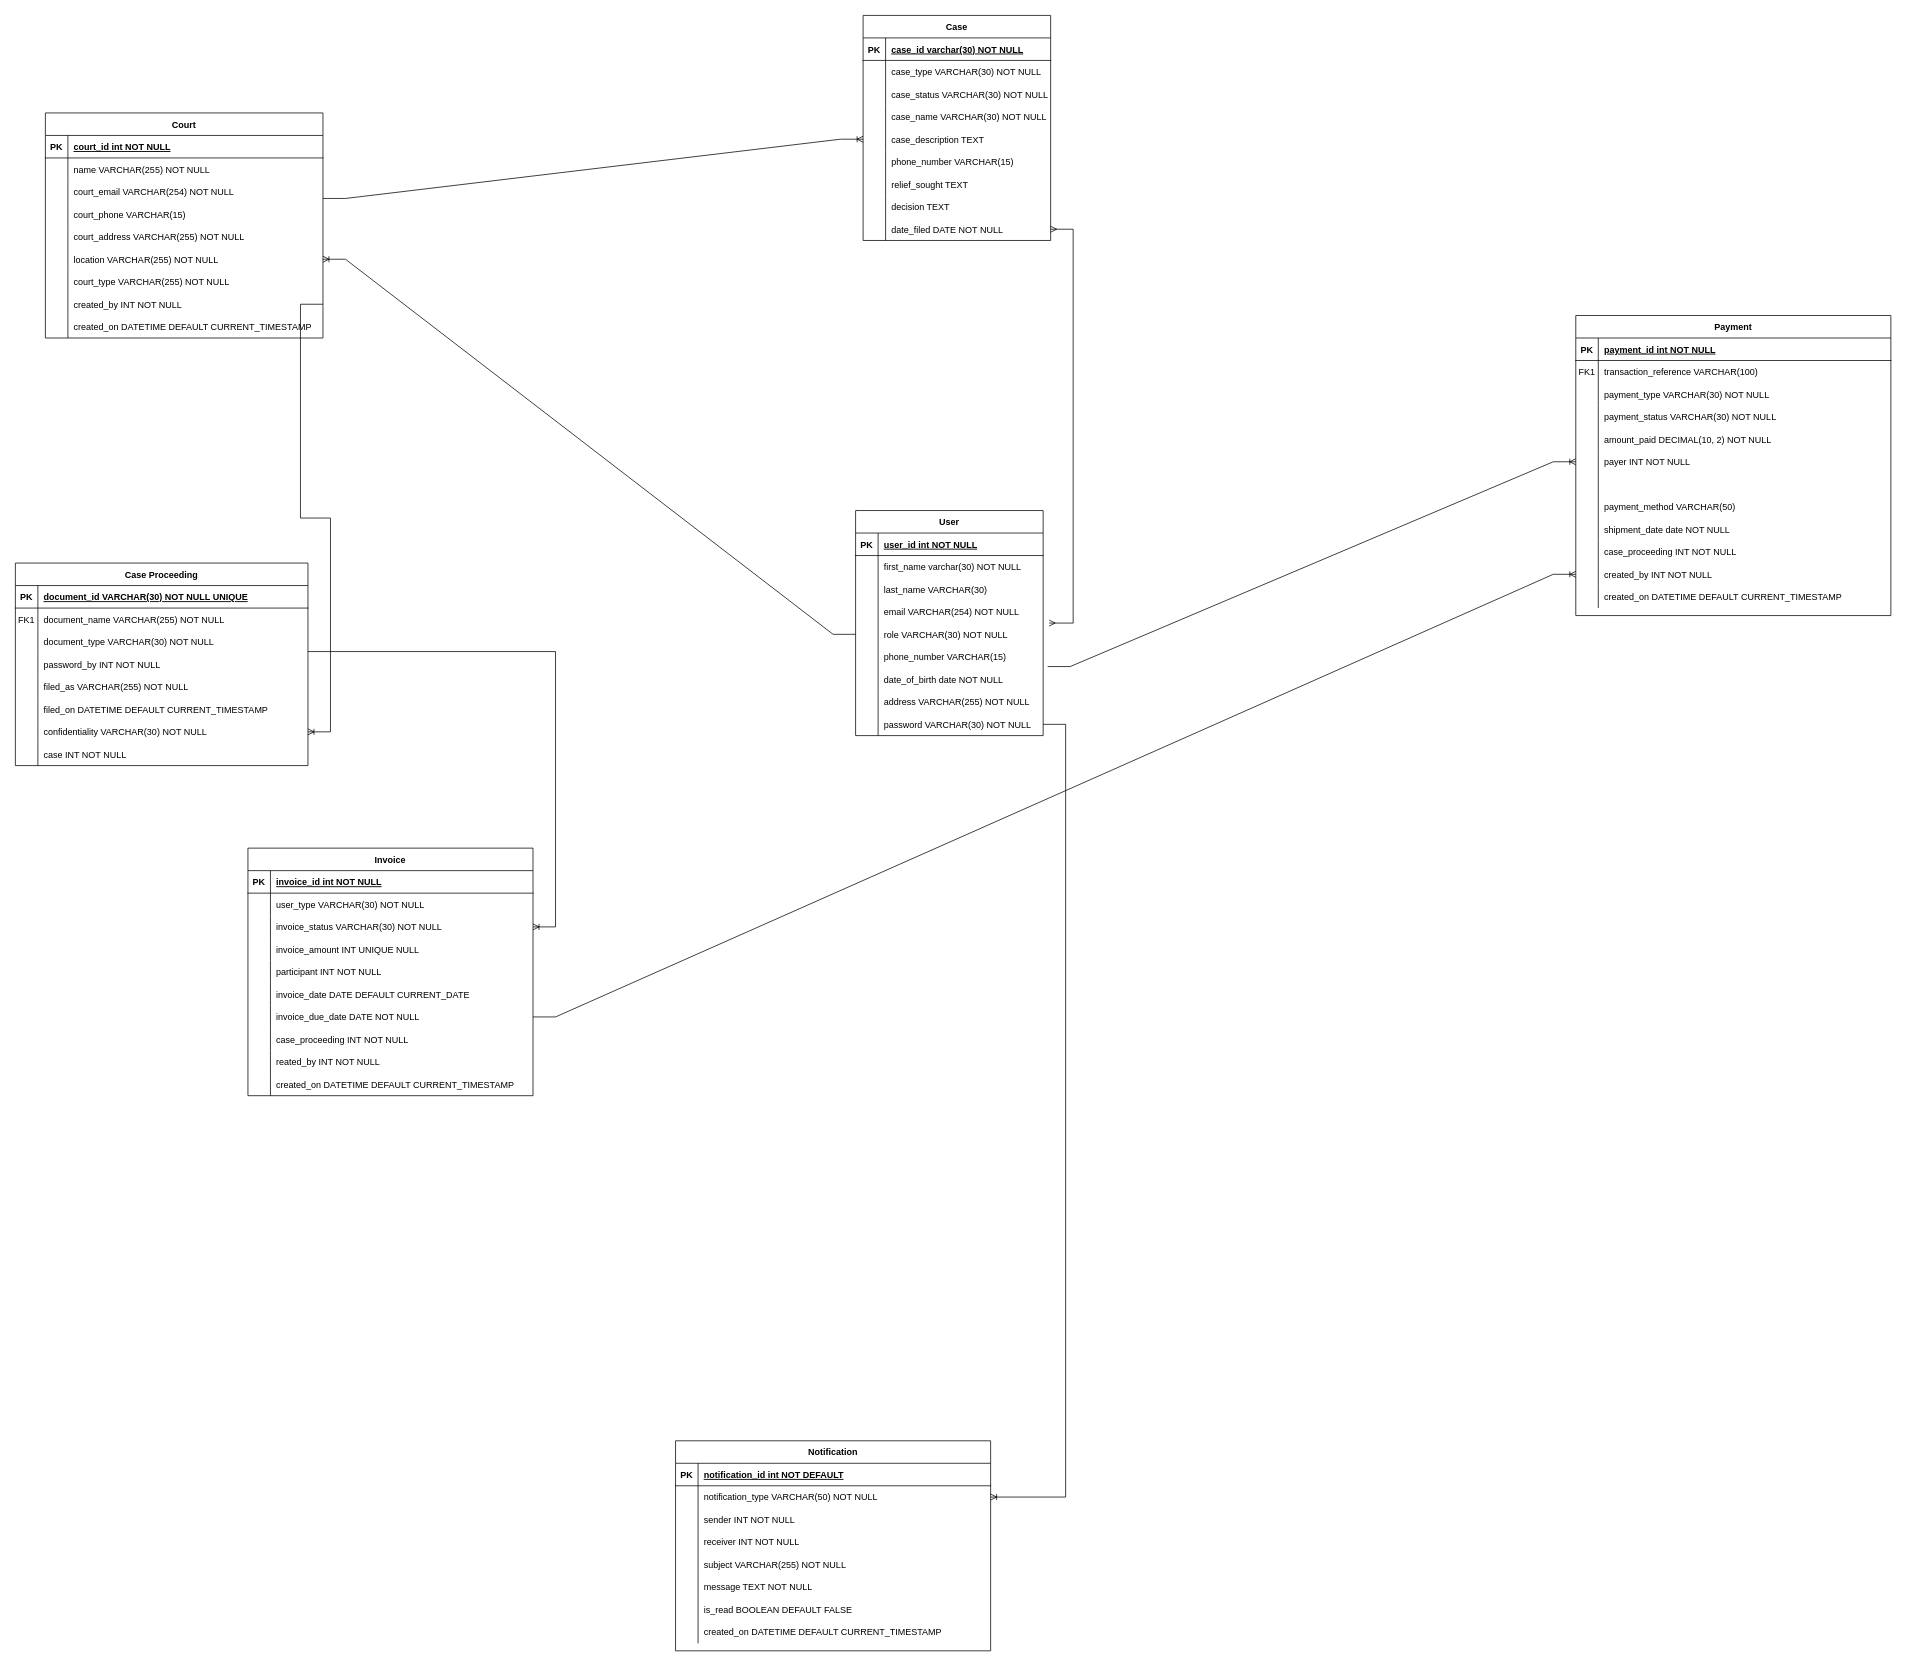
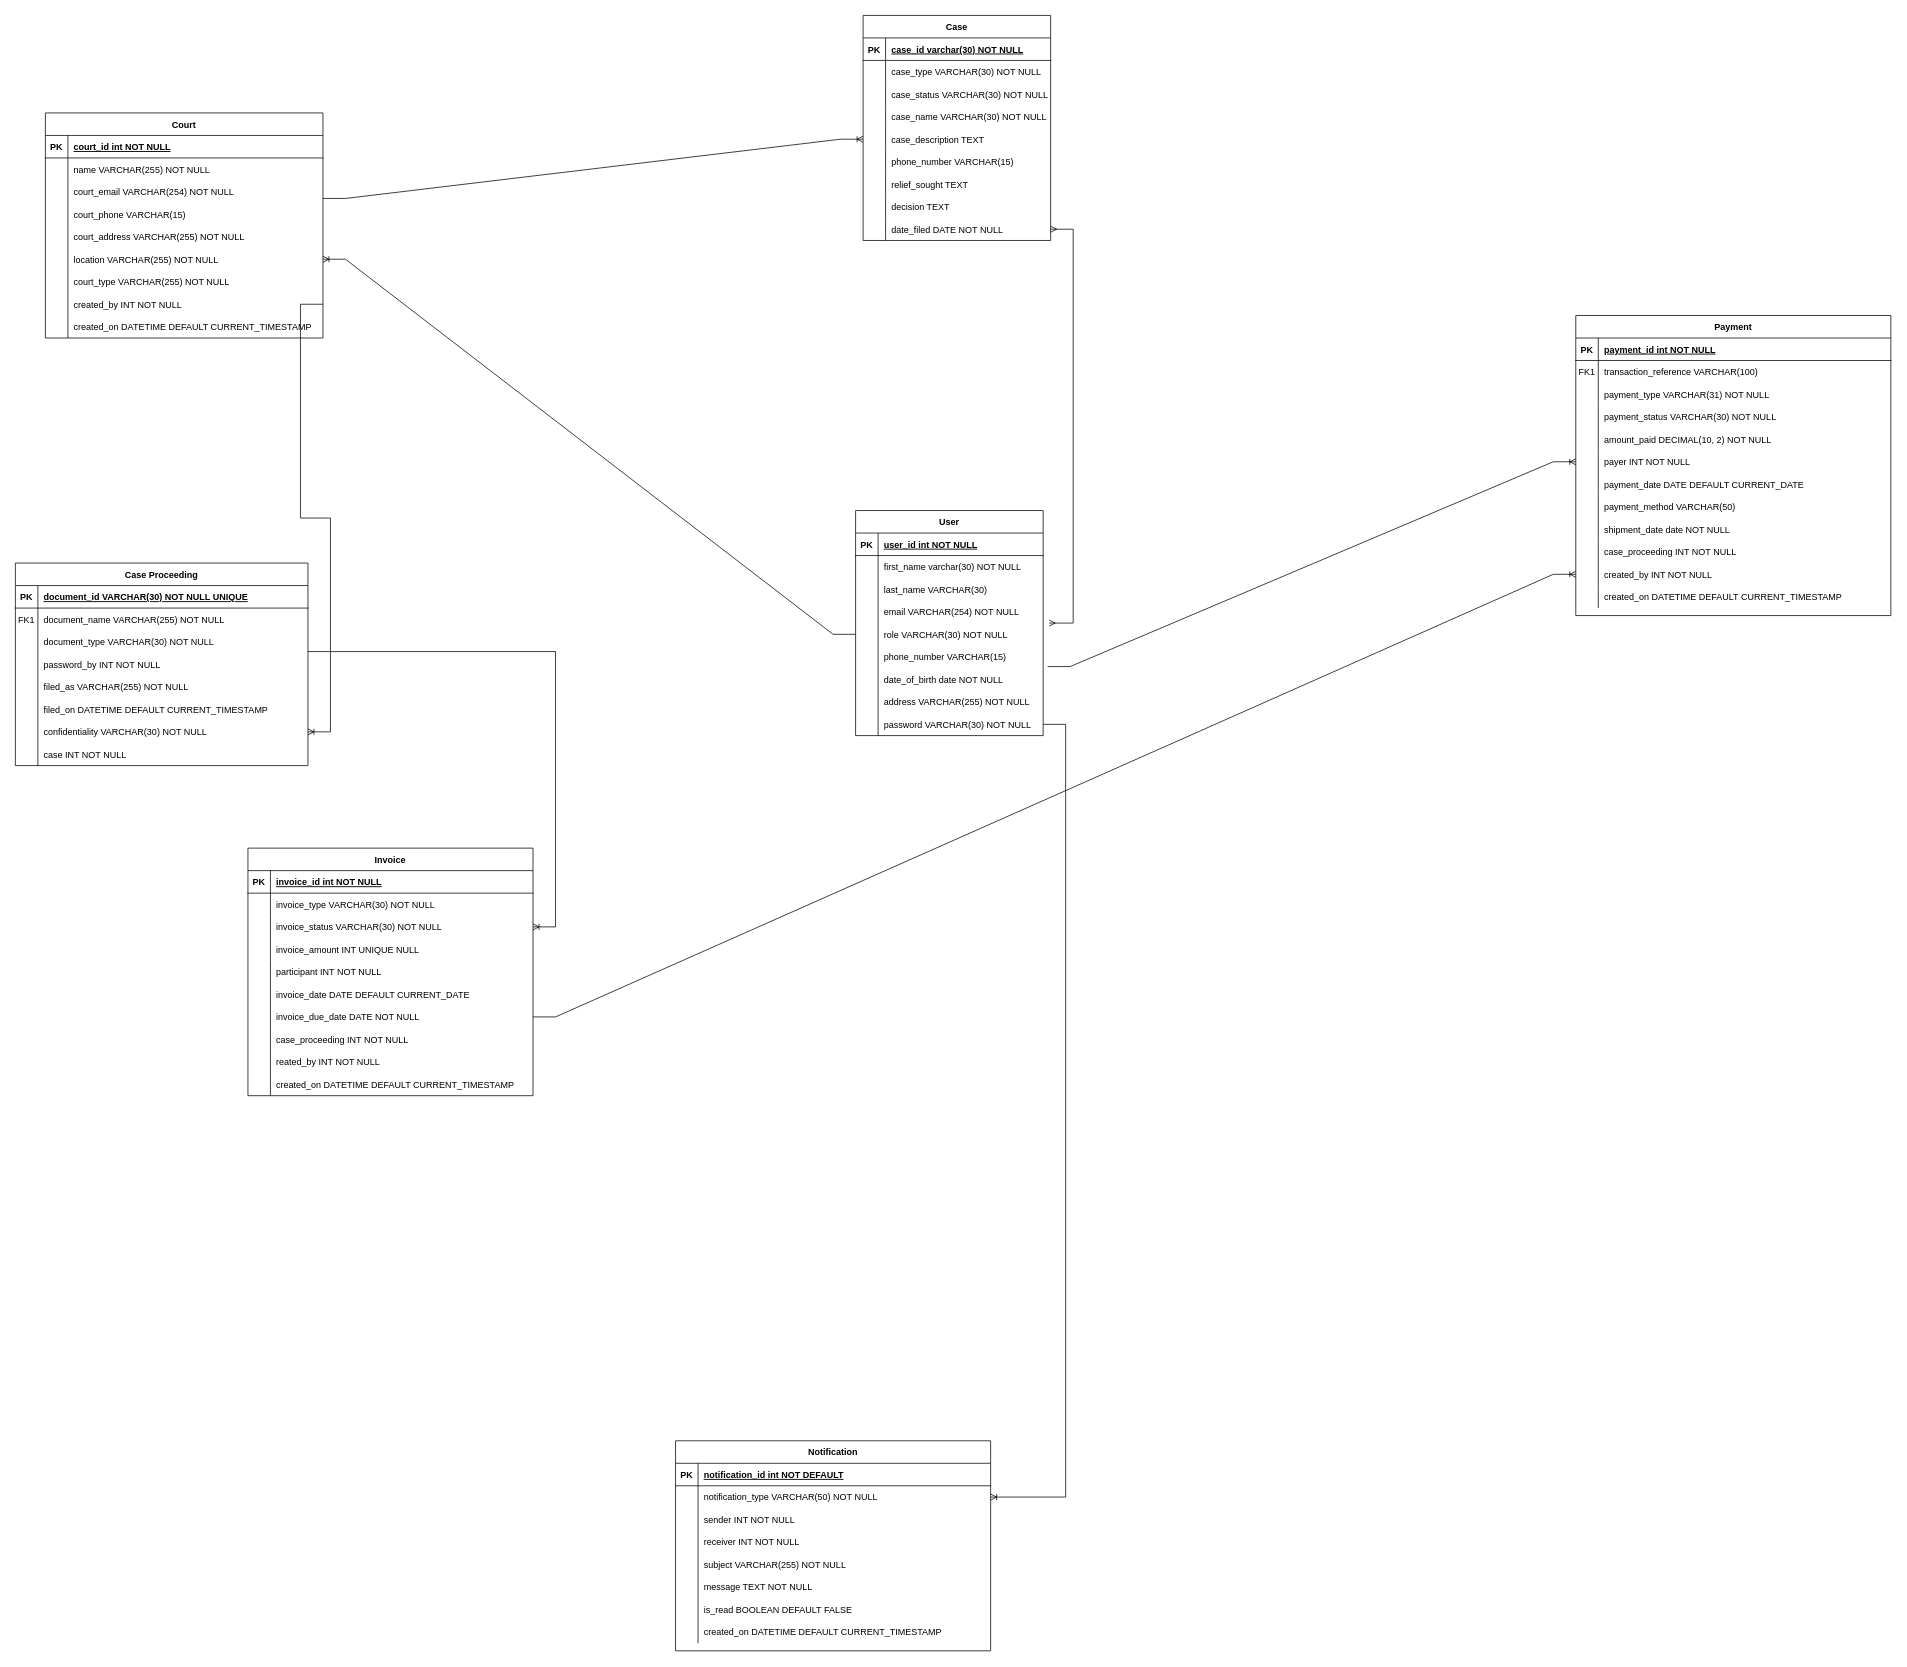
- <mxCell id="11" value="payment_type VARCHAR(30) NOT NULL" style="shape=partialRectangle;overflow=hidden;connectable=0;fillColor=none;top=0;left=0;bottom=0;right=0;align=left;spacingLeft=6;" parent="9" vertex="1"><mxGeometry x="30" width="390" height="30" as="geometry"><mxRectangle width="390" height="30" as="alternateBounds" /></mxGeometry></mxCell>
+ <mxCell id="11" value="payment_type VARCHAR(31) NOT NULL" style="shape=partialRectangle;overflow=hidden;connectable=0;fillColor=none;top=0;left=0;bottom=0;right=0;align=left;spacingLeft=6;" parent="9" vertex="1"><mxGeometry x="30" width="390" height="30" as="geometry"><mxRectangle width="390" height="30" as="alternateBounds" /></mxGeometry></mxCell>
+ <mxCell id="23" value="payment_date DATE DEFAULT CURRENT_DATE" style="shape=partialRectangle;overflow=hidden;connectable=0;fillColor=none;top=0;left=0;bottom=0;right=0;align=left;spacingLeft=6;" vertex="1" parent="21"><mxGeometry x="30" width="390" height="30" as="geometry"><mxRectangle width="390" height="30" as="alternateBounds" /></mxGeometry></mxCell>
- <mxCell id="45" value="user_type VARCHAR(30) NOT NULL" style="shape=partialRectangle;overflow=hidden;connectable=0;fillColor=none;top=0;left=0;bottom=0;right=0;align=left;spacingLeft=6;" parent="43" vertex="1"><mxGeometry x="30" width="350" height="30" as="geometry"><mxRectangle width="350" height="30" as="alternateBounds" /></mxGeometry></mxCell>
+ <mxCell id="45" value="invoice_type VARCHAR(30) NOT NULL" style="shape=partialRectangle;overflow=hidden;connectable=0;fillColor=none;top=0;left=0;bottom=0;right=0;align=left;spacingLeft=6;" parent="43" vertex="1"><mxGeometry x="30" width="350" height="30" as="geometry"><mxRectangle width="350" height="30" as="alternateBounds" /></mxGeometry></mxCell>
